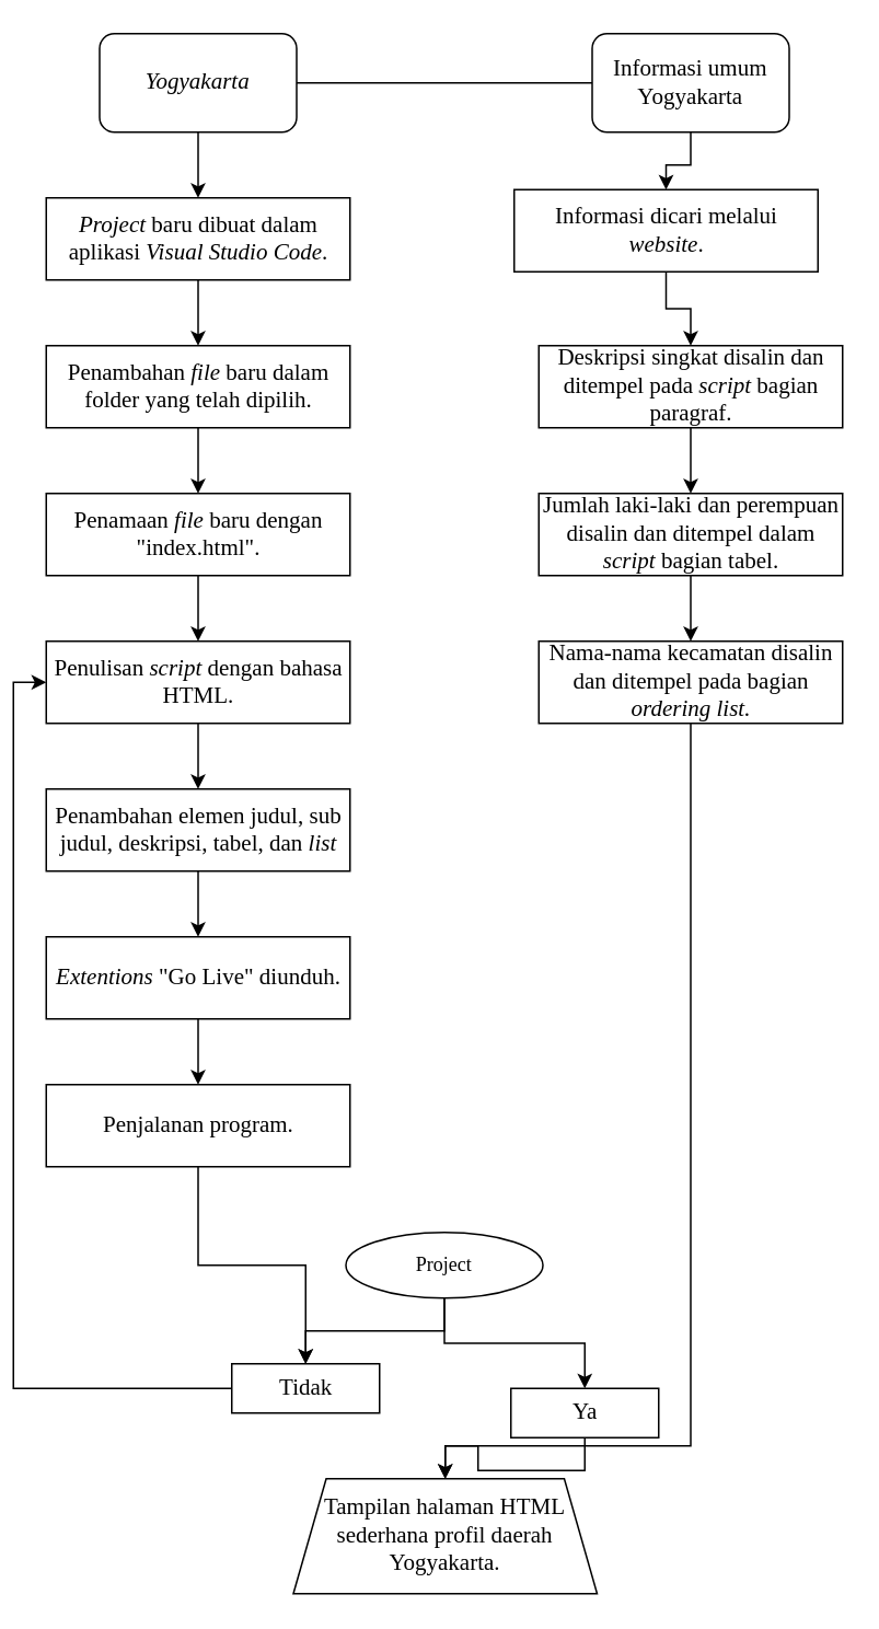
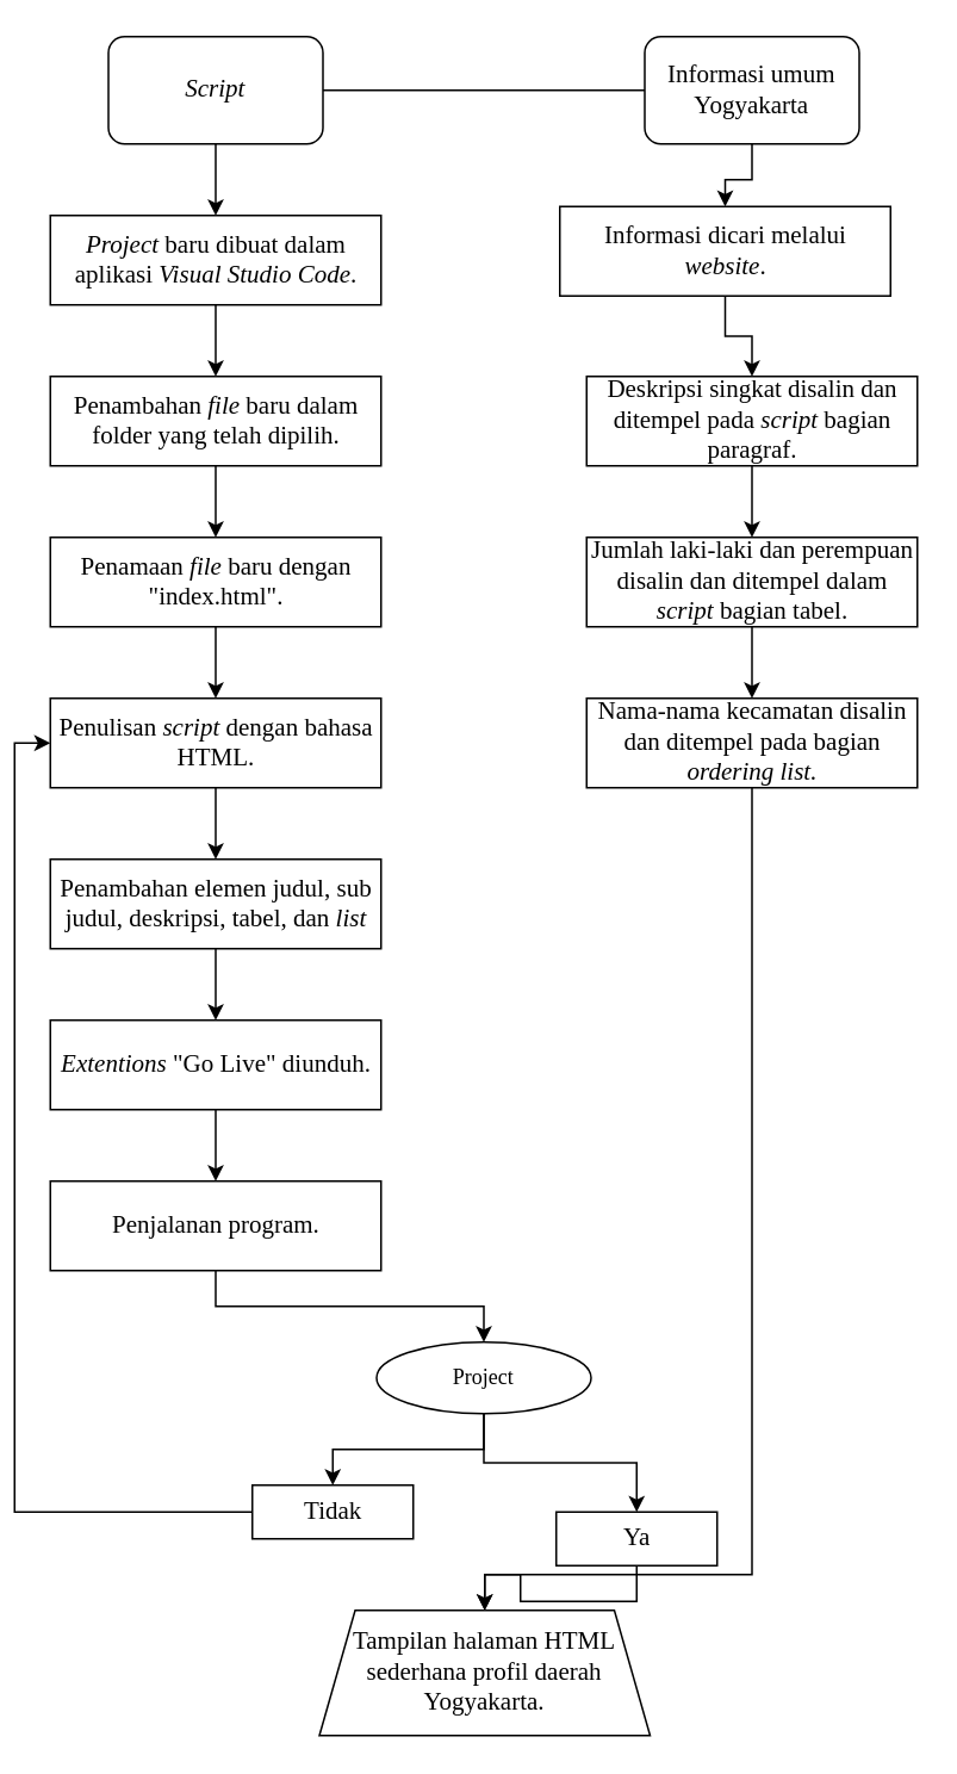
- <mxCell id="4" value="&lt;i&gt;Yogyakarta&lt;/i&gt;" style="rounded=1;whiteSpace=wrap;html=1;fontFamily=Times New Roman;fontSize=14;" vertex="1" parent="1"><mxGeometry x="53" y="20" width="120" height="60" as="geometry" /></mxCell>
+ <mxCell id="4" value="&lt;i&gt;Script&lt;/i&gt;" style="rounded=1;whiteSpace=wrap;html=1;fontFamily=Times New Roman;fontSize=14;" vertex="1" parent="1"><mxGeometry x="53" y="20" width="120" height="60" as="geometry" /></mxCell>
- <mxCell id="17" style="edgeStyle=orthogonalEdgeStyle;rounded=0;orthogonalLoop=1;jettySize=auto;html=1;" edge="1" parent="1" source="18" target="34"><mxGeometry relative="1" as="geometry" /></mxCell>
+ <mxCell id="17" style="edgeStyle=orthogonalEdgeStyle;rounded=0;orthogonalLoop=1;jettySize=auto;html=1;entryX=0.5;entryY=0;entryDx=0;entryDy=0;" edge="1" parent="1" source="18" target="32"><mxGeometry relative="1" as="geometry" /></mxCell>
